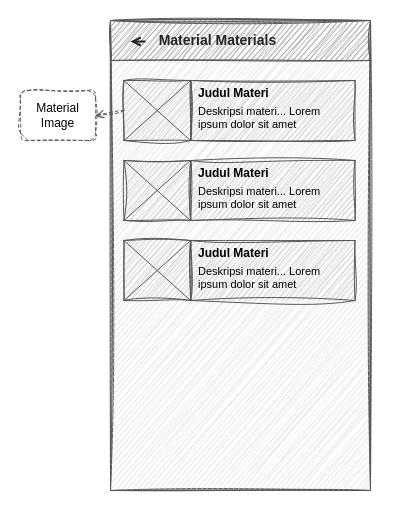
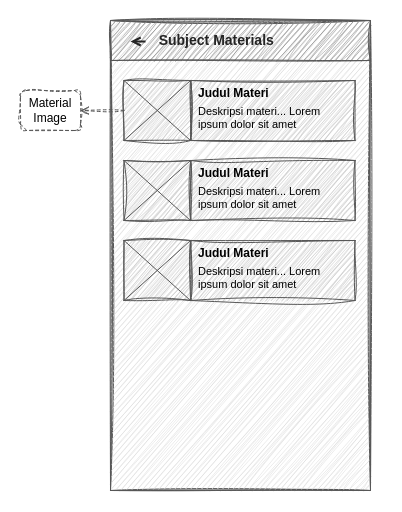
- <mxCell id="5" value="&amp;nbsp; &amp;nbsp; &amp;nbsp; &amp;nbsp; &amp;nbsp; &amp;nbsp; Material Materials" style="text;strokeColor=#575757;align=left;fillColor=#878787;html=1;verticalAlign=middle;whiteSpace=wrap;rounded=0;fontStyle=1;fontSize=14;shadow=0;sketch=1;curveFitting=1;jiggle=2;fontFamily=Helvetica;fontColor=#242424;" vertex="1" parent="2"><mxGeometry width="260" height="40" as="geometry" /></mxCell>
+ <mxCell id="5" value="&amp;nbsp; &amp;nbsp; &amp;nbsp; &amp;nbsp; &amp;nbsp; &amp;nbsp; Subject Materials" style="text;strokeColor=#575757;align=left;fillColor=#878787;html=1;verticalAlign=middle;whiteSpace=wrap;rounded=0;fontStyle=1;fontSize=14;shadow=0;sketch=1;curveFitting=1;jiggle=2;fontFamily=Helvetica;fontColor=#242424;" vertex="1" parent="2"><mxGeometry width="260" height="40" as="geometry" /></mxCell>
- <mxCell id="28" value="Material Image" style="text;strokeColor=#575757;align=center;fillColor=default;html=1;verticalAlign=middle;whiteSpace=wrap;rounded=1;dashed=1;sketch=1;curveFitting=1;jiggle=2;" vertex="1" parent="1"><mxGeometry x="20" y="90" width="75" height="50" as="geometry" /></mxCell>
+ <mxCell id="28" value="Material Image" style="text;strokeColor=#575757;align=center;fillColor=default;html=1;verticalAlign=middle;whiteSpace=wrap;rounded=1;dashed=1;sketch=1;curveFitting=1;jiggle=2;" vertex="1" parent="1"><mxGeometry x="20" y="90" width="60" height="40" as="geometry" /></mxCell>
